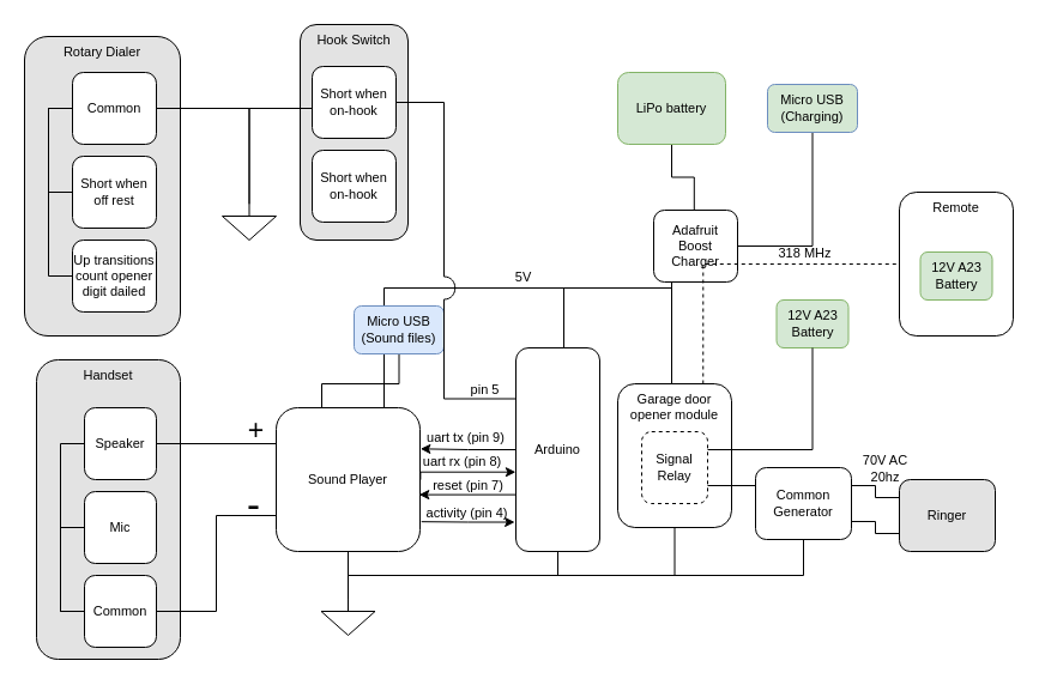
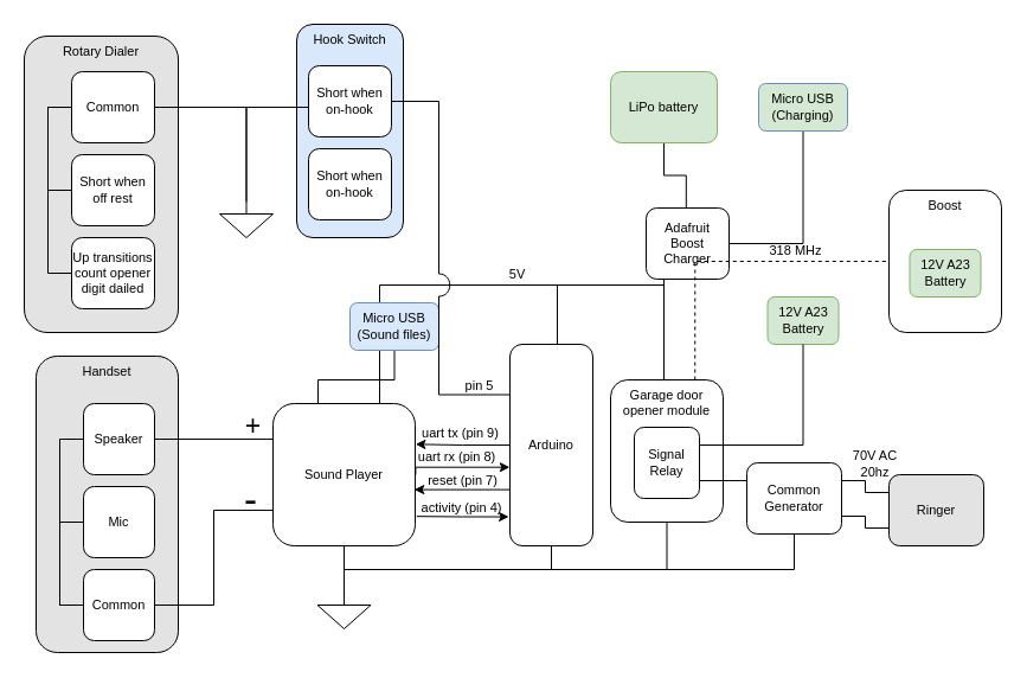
- <mxCell id="9" value="Hook Switch" style="rounded=1;whiteSpace=wrap;html=1;verticalAlign=top;fontSize=11;fillColor=#E3E3E3;" parent="1" vertex="1"><mxGeometry x="250" y="20" width="90" height="180" as="geometry" /></mxCell>
+ <mxCell id="9" value="Hook Switch" style="rounded=1;whiteSpace=wrap;html=1;verticalAlign=top;fontSize=11;fillColor=#dae8fc;" parent="1" vertex="1"><mxGeometry x="250" y="20" width="90" height="180" as="geometry" /></mxCell>
- <mxCell id="64" value="Remote" style="rounded=1;whiteSpace=wrap;html=1;fontFamily=Helvetica;fontSize=11;fontColor=default;verticalAlign=top;" vertex="1" parent="1"><mxGeometry x="750" y="160" width="95" height="120" as="geometry" /></mxCell>
+ <mxCell id="64" value="Boost" style="rounded=1;whiteSpace=wrap;html=1;fontFamily=Helvetica;fontSize=11;fontColor=default;verticalAlign=top;" vertex="1" parent="1"><mxGeometry x="750" y="160" width="95" height="120" as="geometry" /></mxCell>
- <mxCell id="55" value="Signal Relay" style="rounded=1;whiteSpace=wrap;html=1;fontFamily=Helvetica;fontSize=11;dashed=1;" parent="1" vertex="1"><mxGeometry x="535" y="360" width="55" height="60" as="geometry" /></mxCell>
+ <mxCell id="55" value="Signal Relay" style="rounded=1;whiteSpace=wrap;html=1;fontFamily=Helvetica;fontSize=11;" parent="1" vertex="1"><mxGeometry x="535" y="360" width="55" height="60" as="geometry" /></mxCell>
